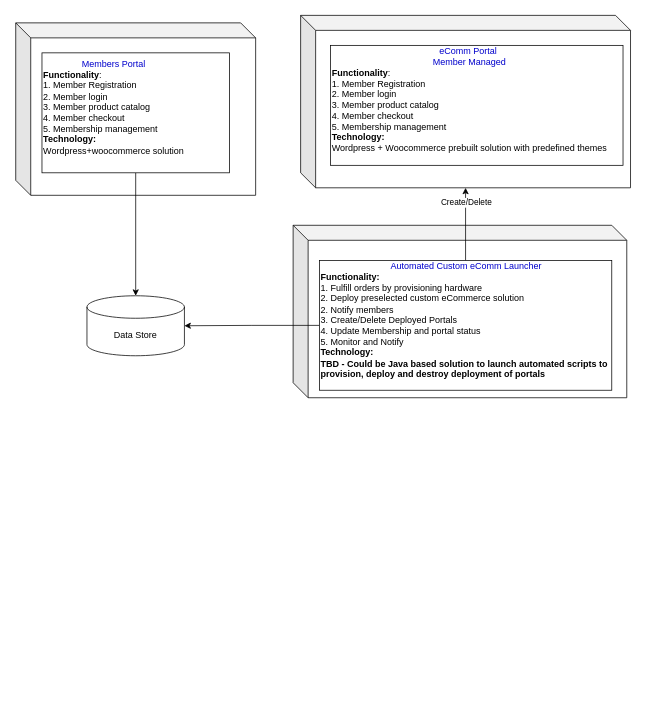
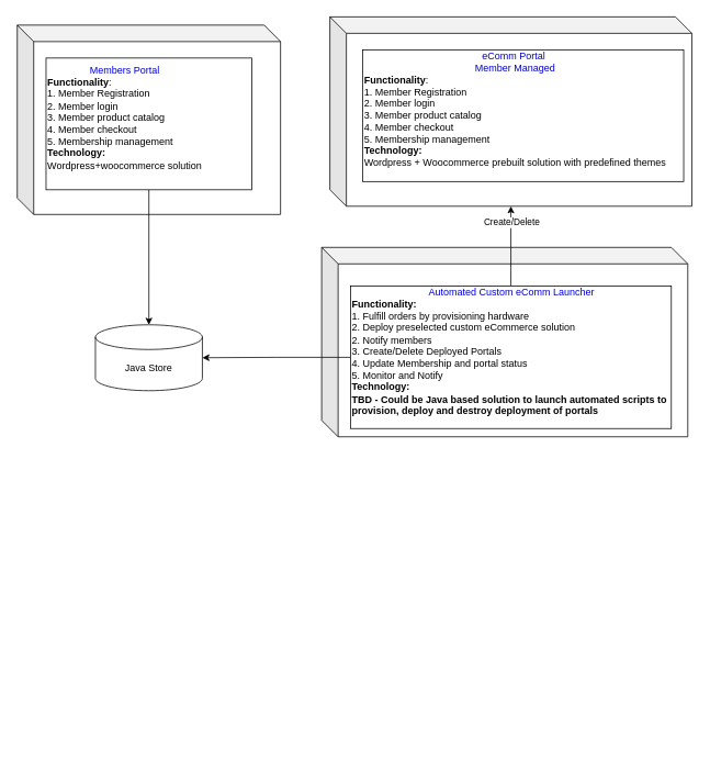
- <mxCell id="12" value="Data Store" style="shape=cylinder3;whiteSpace=wrap;html=1;boundedLbl=1;backgroundOutline=1;size=15;" vertex="1" parent="1"><mxGeometry x="115" y="394" width="130" height="80" as="geometry" /></mxCell>
+ <mxCell id="12" value="Java Store" style="shape=cylinder3;whiteSpace=wrap;html=1;boundedLbl=1;backgroundOutline=1;size=15;" vertex="1" parent="1"><mxGeometry x="115" y="394" width="130" height="80" as="geometry" /></mxCell>
